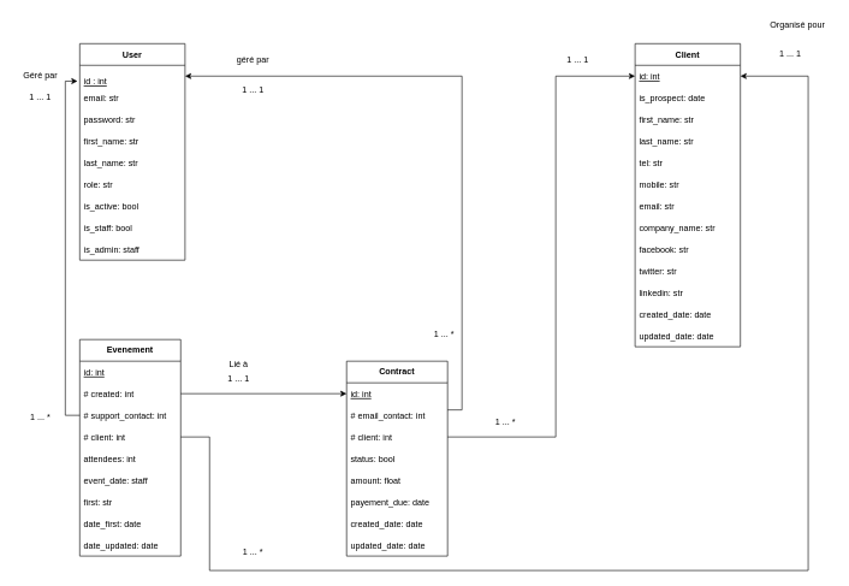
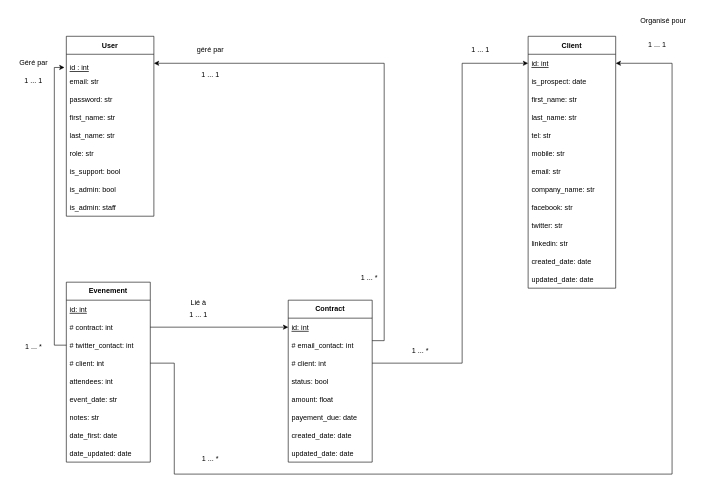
- <mxCell id="30" value="is_active: bool" style="text;strokeColor=none;fillColor=none;align=left;verticalAlign=middle;spacingLeft=4;spacingRight=4;overflow=hidden;points=[[0,0.5],[1,0.5]];portConstraint=eastwest;rotatable=0;" parent="23" vertex="1"><mxGeometry y="210" width="146" height="30" as="geometry" /></mxCell>
+ <mxCell id="30" value="is_support: bool" style="text;strokeColor=none;fillColor=none;align=left;verticalAlign=middle;spacingLeft=4;spacingRight=4;overflow=hidden;points=[[0,0.5],[1,0.5]];portConstraint=eastwest;rotatable=0;" parent="23" vertex="1"><mxGeometry y="210" width="146" height="30" as="geometry" /></mxCell>
- <mxCell id="31" value="is_staff: bool" style="text;strokeColor=none;fillColor=none;align=left;verticalAlign=middle;spacingLeft=4;spacingRight=4;overflow=hidden;points=[[0,0.5],[1,0.5]];portConstraint=eastwest;rotatable=0;" parent="23" vertex="1"><mxGeometry y="240" width="146" height="30" as="geometry" /></mxCell>
+ <mxCell id="31" value="is_admin: bool" style="text;strokeColor=none;fillColor=none;align=left;verticalAlign=middle;spacingLeft=4;spacingRight=4;overflow=hidden;points=[[0,0.5],[1,0.5]];portConstraint=eastwest;rotatable=0;" parent="23" vertex="1"><mxGeometry y="240" width="146" height="30" as="geometry" /></mxCell>
- <mxCell id="5" value="# created: int" style="text;strokeColor=none;fillColor=none;align=left;verticalAlign=middle;spacingLeft=4;spacingRight=4;overflow=hidden;points=[[0,0.5],[1,0.5]];portConstraint=eastwest;rotatable=0;" parent="3" vertex="1"><mxGeometry y="60" width="140" height="30" as="geometry" /></mxCell>
+ <mxCell id="5" value="# contract: int" style="text;strokeColor=none;fillColor=none;align=left;verticalAlign=middle;spacingLeft=4;spacingRight=4;overflow=hidden;points=[[0,0.5],[1,0.5]];portConstraint=eastwest;rotatable=0;" parent="3" vertex="1"><mxGeometry y="60" width="140" height="30" as="geometry" /></mxCell>
- <mxCell id="6" value="# support_contact: int" style="text;strokeColor=none;fillColor=none;align=left;verticalAlign=middle;spacingLeft=4;spacingRight=4;overflow=hidden;points=[[0,0.5],[1,0.5]];portConstraint=eastwest;rotatable=0;" parent="3" vertex="1"><mxGeometry y="90" width="140" height="30" as="geometry" /></mxCell>
+ <mxCell id="6" value="# twitter_contact: int" style="text;strokeColor=none;fillColor=none;align=left;verticalAlign=middle;spacingLeft=4;spacingRight=4;overflow=hidden;points=[[0,0.5],[1,0.5]];portConstraint=eastwest;rotatable=0;" parent="3" vertex="1"><mxGeometry y="90" width="140" height="30" as="geometry" /></mxCell>
- <mxCell id="9" value="event_date: staff" style="text;strokeColor=none;fillColor=none;align=left;verticalAlign=middle;spacingLeft=4;spacingRight=4;overflow=hidden;points=[[0,0.5],[1,0.5]];portConstraint=eastwest;rotatable=0;" parent="3" vertex="1"><mxGeometry y="180" width="140" height="30" as="geometry" /></mxCell>
+ <mxCell id="9" value="event_date: str" style="text;strokeColor=none;fillColor=none;align=left;verticalAlign=middle;spacingLeft=4;spacingRight=4;overflow=hidden;points=[[0,0.5],[1,0.5]];portConstraint=eastwest;rotatable=0;" parent="3" vertex="1"><mxGeometry y="180" width="140" height="30" as="geometry" /></mxCell>
- <mxCell id="10" value="first: str" style="text;strokeColor=none;fillColor=none;align=left;verticalAlign=middle;spacingLeft=4;spacingRight=4;overflow=hidden;points=[[0,0.5],[1,0.5]];portConstraint=eastwest;rotatable=0;" parent="3" vertex="1"><mxGeometry y="210" width="140" height="30" as="geometry" /></mxCell>
+ <mxCell id="10" value="notes: str" style="text;strokeColor=none;fillColor=none;align=left;verticalAlign=middle;spacingLeft=4;spacingRight=4;overflow=hidden;points=[[0,0.5],[1,0.5]];portConstraint=eastwest;rotatable=0;" parent="3" vertex="1"><mxGeometry y="210" width="140" height="30" as="geometry" /></mxCell>
